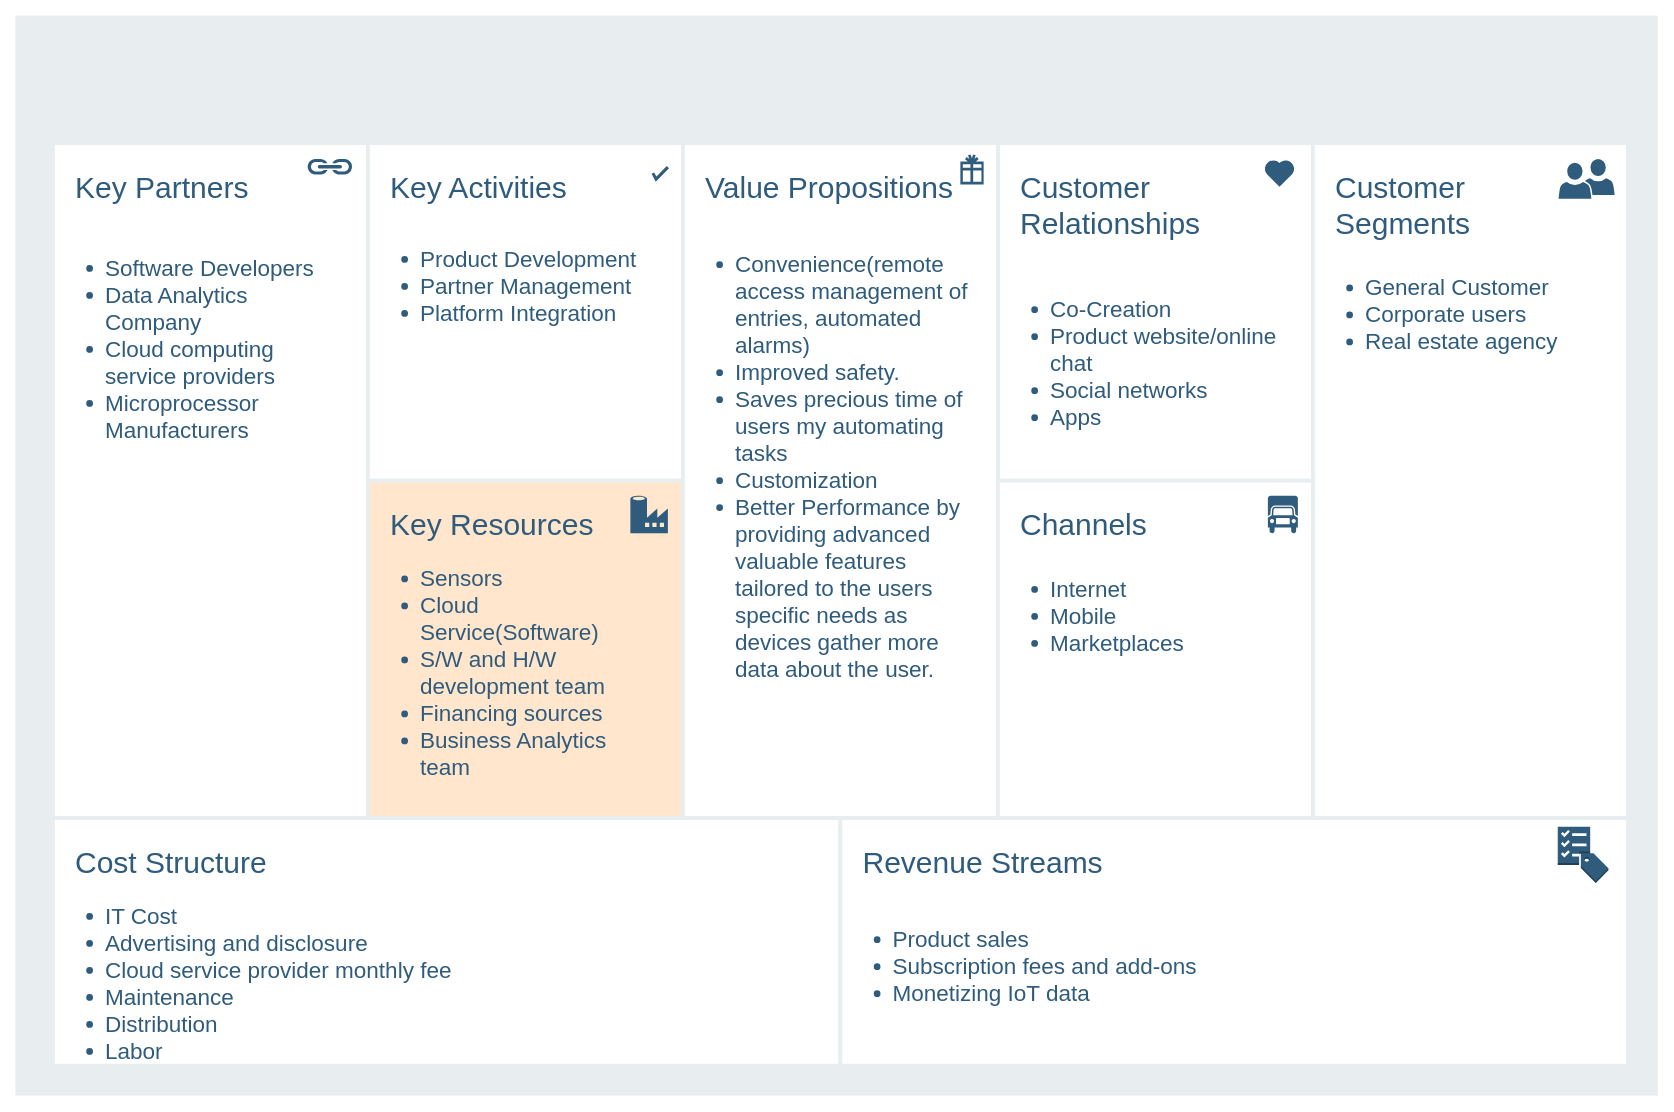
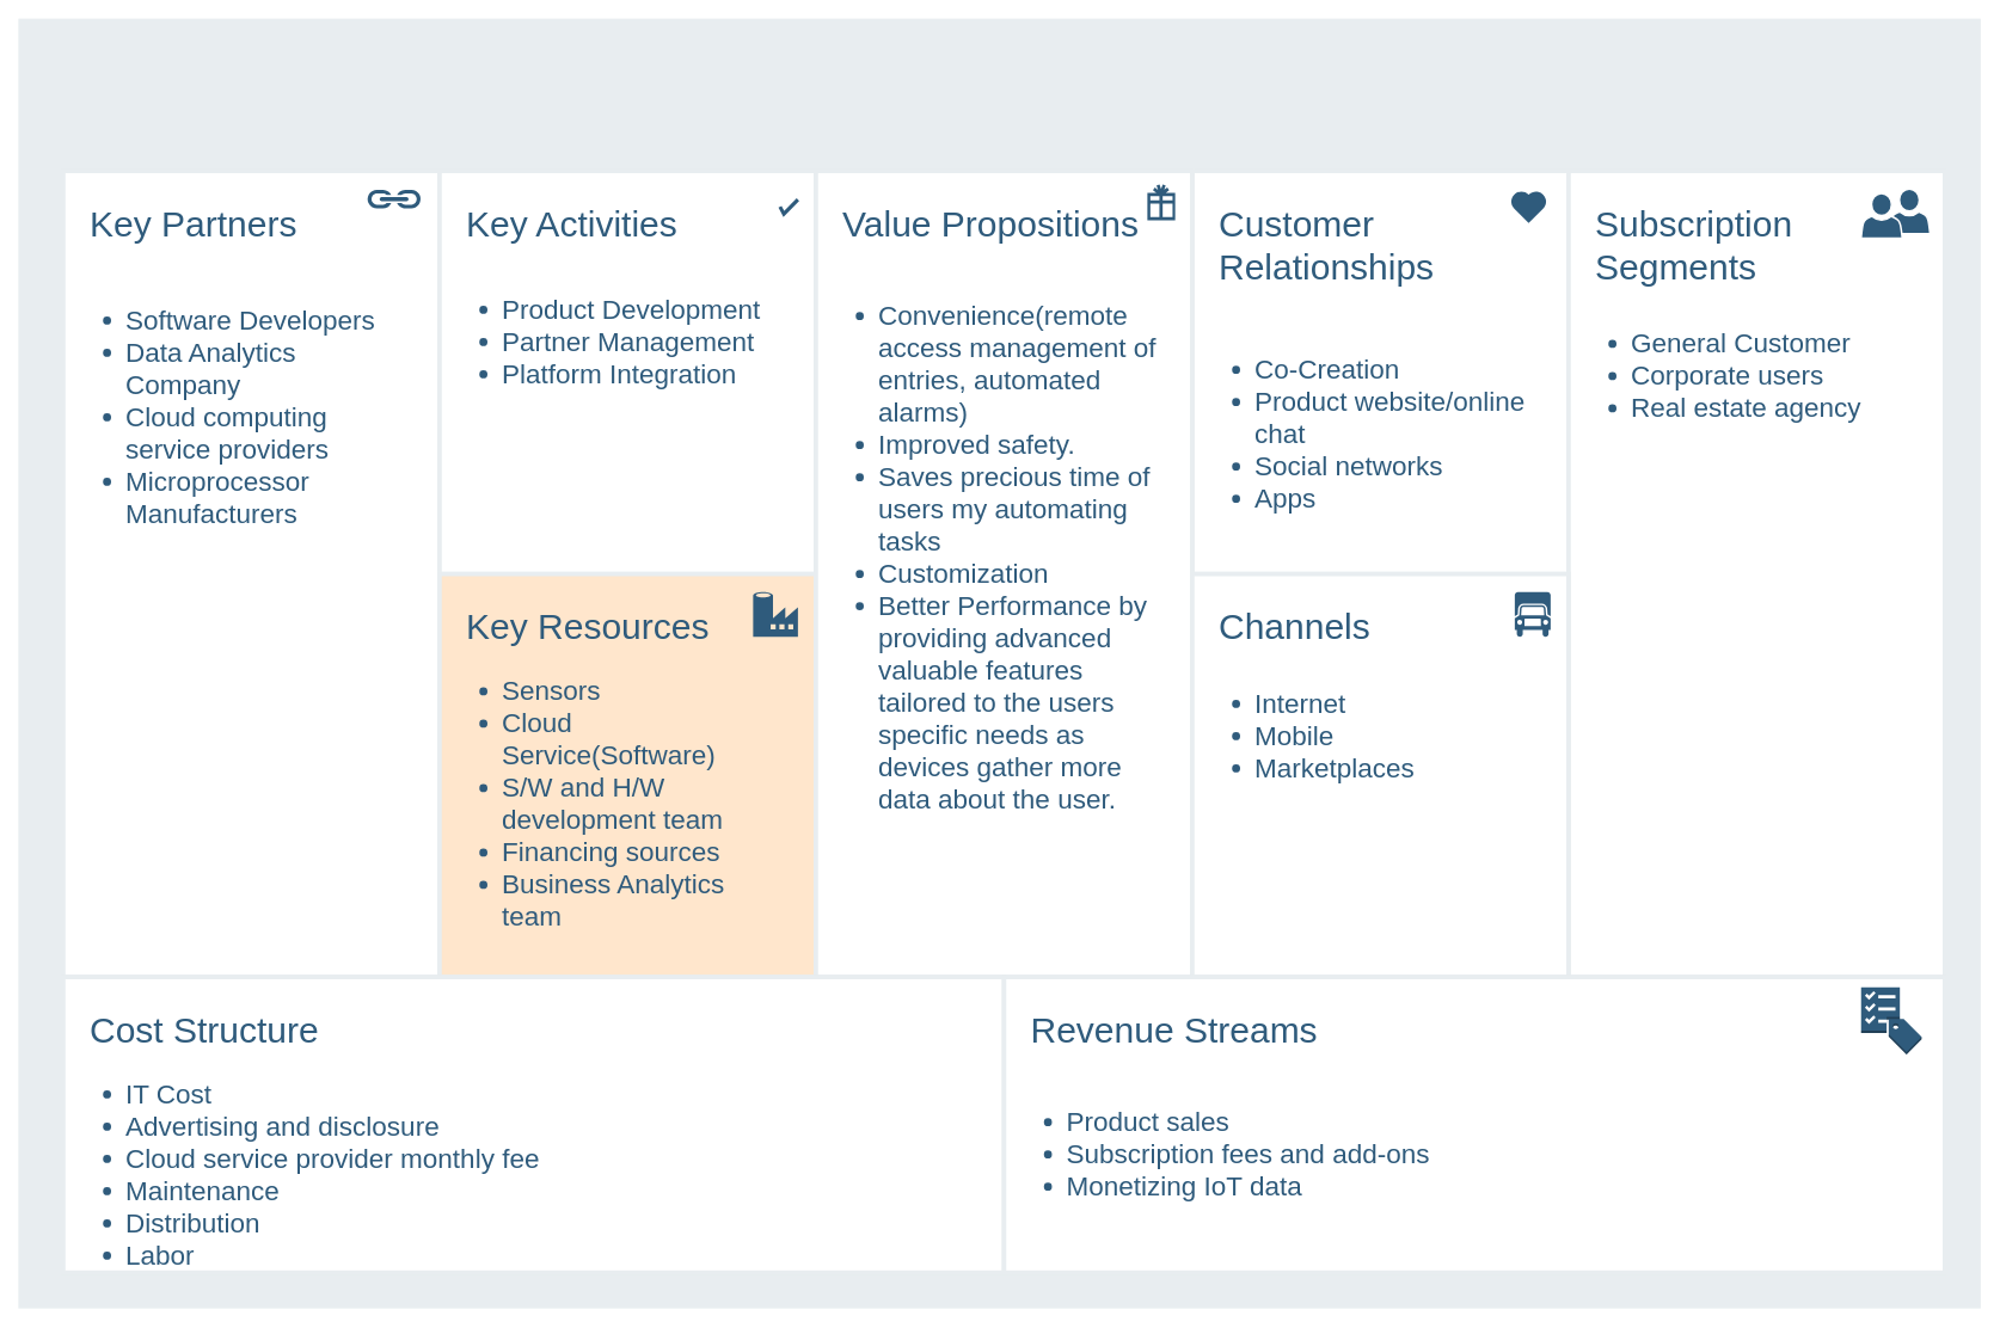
- <mxCell id="8" value="&lt;div&gt;&lt;font style=&quot;font-size: 40px&quot;&gt;Customer Segments&lt;/font&gt;&lt;/div&gt;&lt;div&gt;&lt;br&gt;&lt;/div&gt;&lt;div style=&quot;font-size: 30px&quot;&gt;&lt;ul&gt;&lt;li&gt;&lt;font style=&quot;font-size: 30px&quot;&gt;General Customer&amp;nbsp;&lt;/font&gt;&lt;/li&gt;&lt;li&gt;&lt;font style=&quot;font-size: 30px&quot;&gt;Corporate users&lt;/font&gt;&amp;nbsp;&lt;/li&gt;&lt;li&gt;&lt;font style=&quot;font-size: 30px&quot;&gt;Real estate agency&lt;/font&gt;&lt;/li&gt;&lt;/ul&gt;&lt;/div&gt;" style="rounded=0;whiteSpace=wrap;html=1;shadow=0;labelBackgroundColor=none;strokeColor=#e8edf0;strokeWidth=5;fillColor=#ffffff;fontSize=12;fontColor=#2F5B7C;align=left;verticalAlign=top;spacing=30;" parent="1" vertex="1"><mxGeometry x="1750" y="190" width="420" height="900" as="geometry" /></mxCell>
+ <mxCell id="8" value="&lt;div&gt;&lt;font style=&quot;font-size: 40px&quot;&gt;Subscription Segments&lt;/font&gt;&lt;/div&gt;&lt;div&gt;&lt;br&gt;&lt;/div&gt;&lt;div style=&quot;font-size: 30px&quot;&gt;&lt;ul&gt;&lt;li&gt;&lt;font style=&quot;font-size: 30px&quot;&gt;General Customer&amp;nbsp;&lt;/font&gt;&lt;/li&gt;&lt;li&gt;&lt;font style=&quot;font-size: 30px&quot;&gt;Corporate users&lt;/font&gt;&amp;nbsp;&lt;/li&gt;&lt;li&gt;&lt;font style=&quot;font-size: 30px&quot;&gt;Real estate agency&lt;/font&gt;&lt;/li&gt;&lt;/ul&gt;&lt;/div&gt;" style="rounded=0;whiteSpace=wrap;html=1;shadow=0;labelBackgroundColor=none;strokeColor=#e8edf0;strokeWidth=5;fillColor=#ffffff;fontSize=12;fontColor=#2F5B7C;align=left;verticalAlign=top;spacing=30;" parent="1" vertex="1"><mxGeometry x="1750" y="190" width="420" height="900" as="geometry" /></mxCell>
